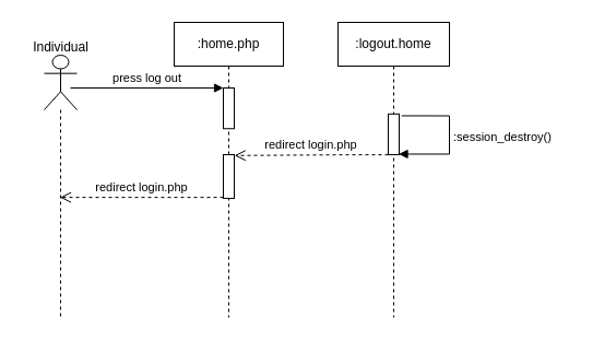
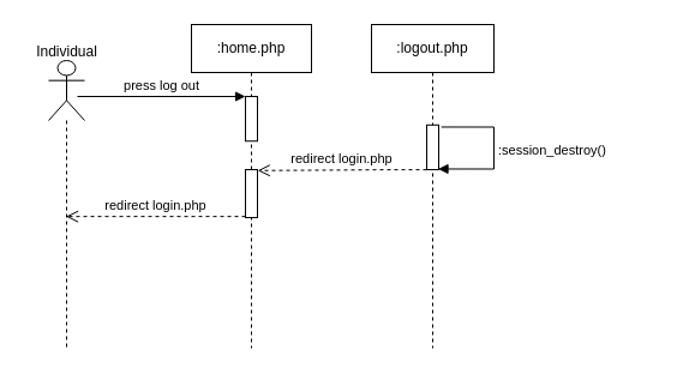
- <mxCell id="3" value=":logout.home" style="shape=umlLifeline;perimeter=lifelinePerimeter;whiteSpace=wrap;html=1;container=1;collapsible=0;recursiveResize=0;outlineConnect=0;" parent="2" vertex="1"><mxGeometry x="284" width="102" height="270" as="geometry" /></mxCell>
+ <mxCell id="3" value=":logout.php" style="shape=umlLifeline;perimeter=lifelinePerimeter;whiteSpace=wrap;html=1;container=1;collapsible=0;recursiveResize=0;outlineConnect=0;" parent="2" vertex="1"><mxGeometry x="284" width="102" height="270" as="geometry" /></mxCell>
